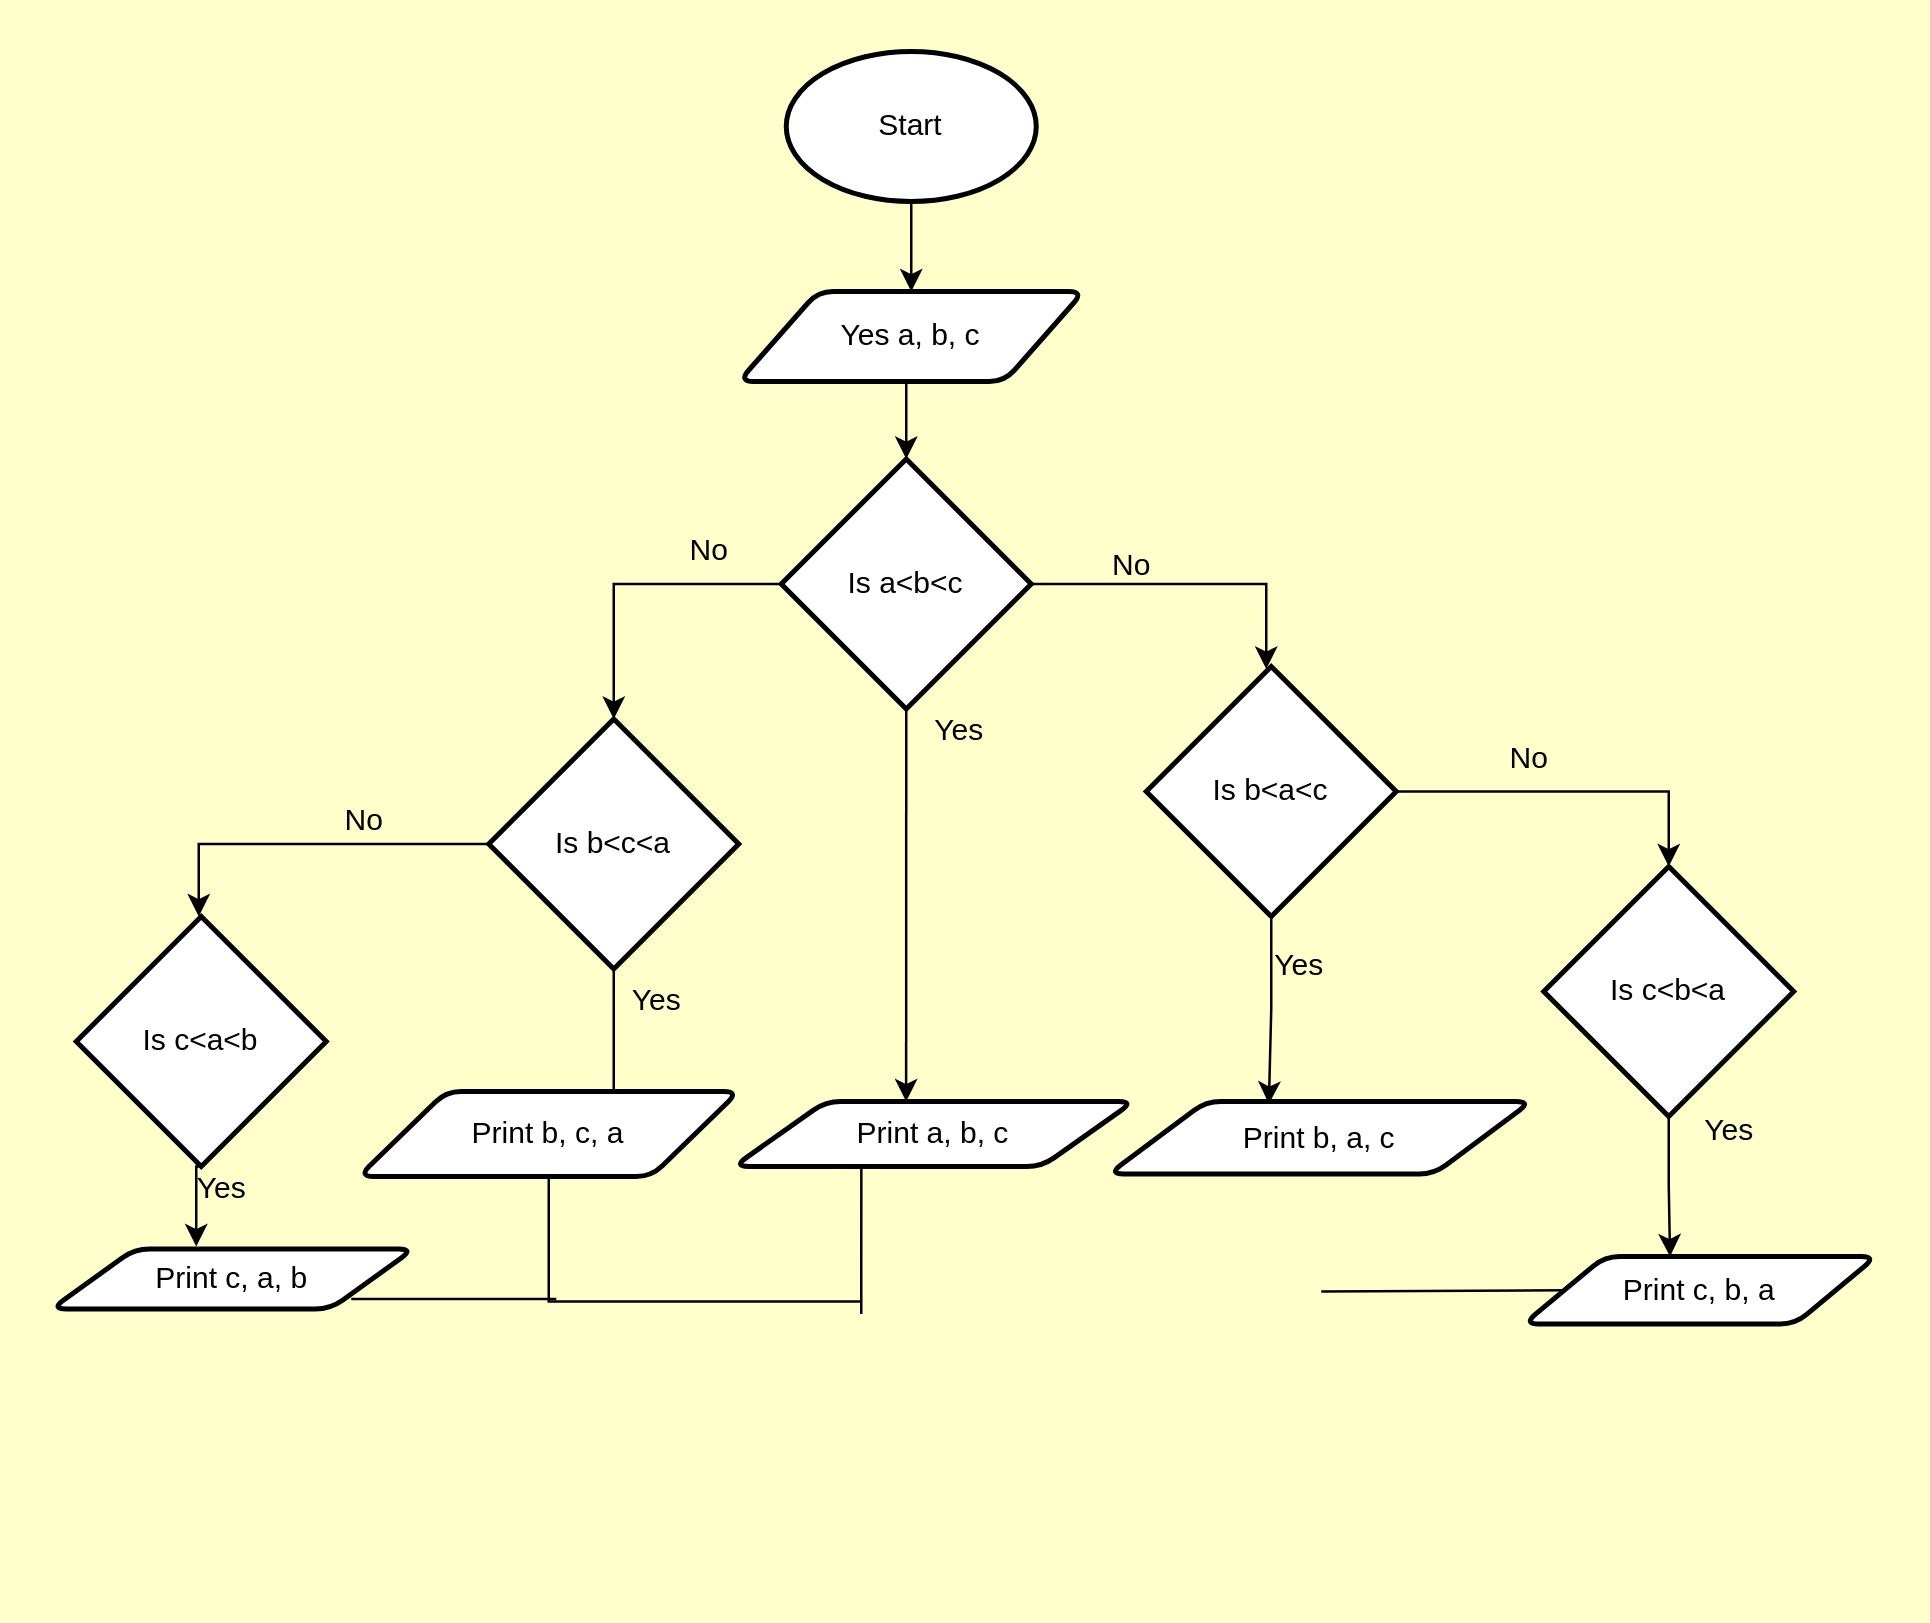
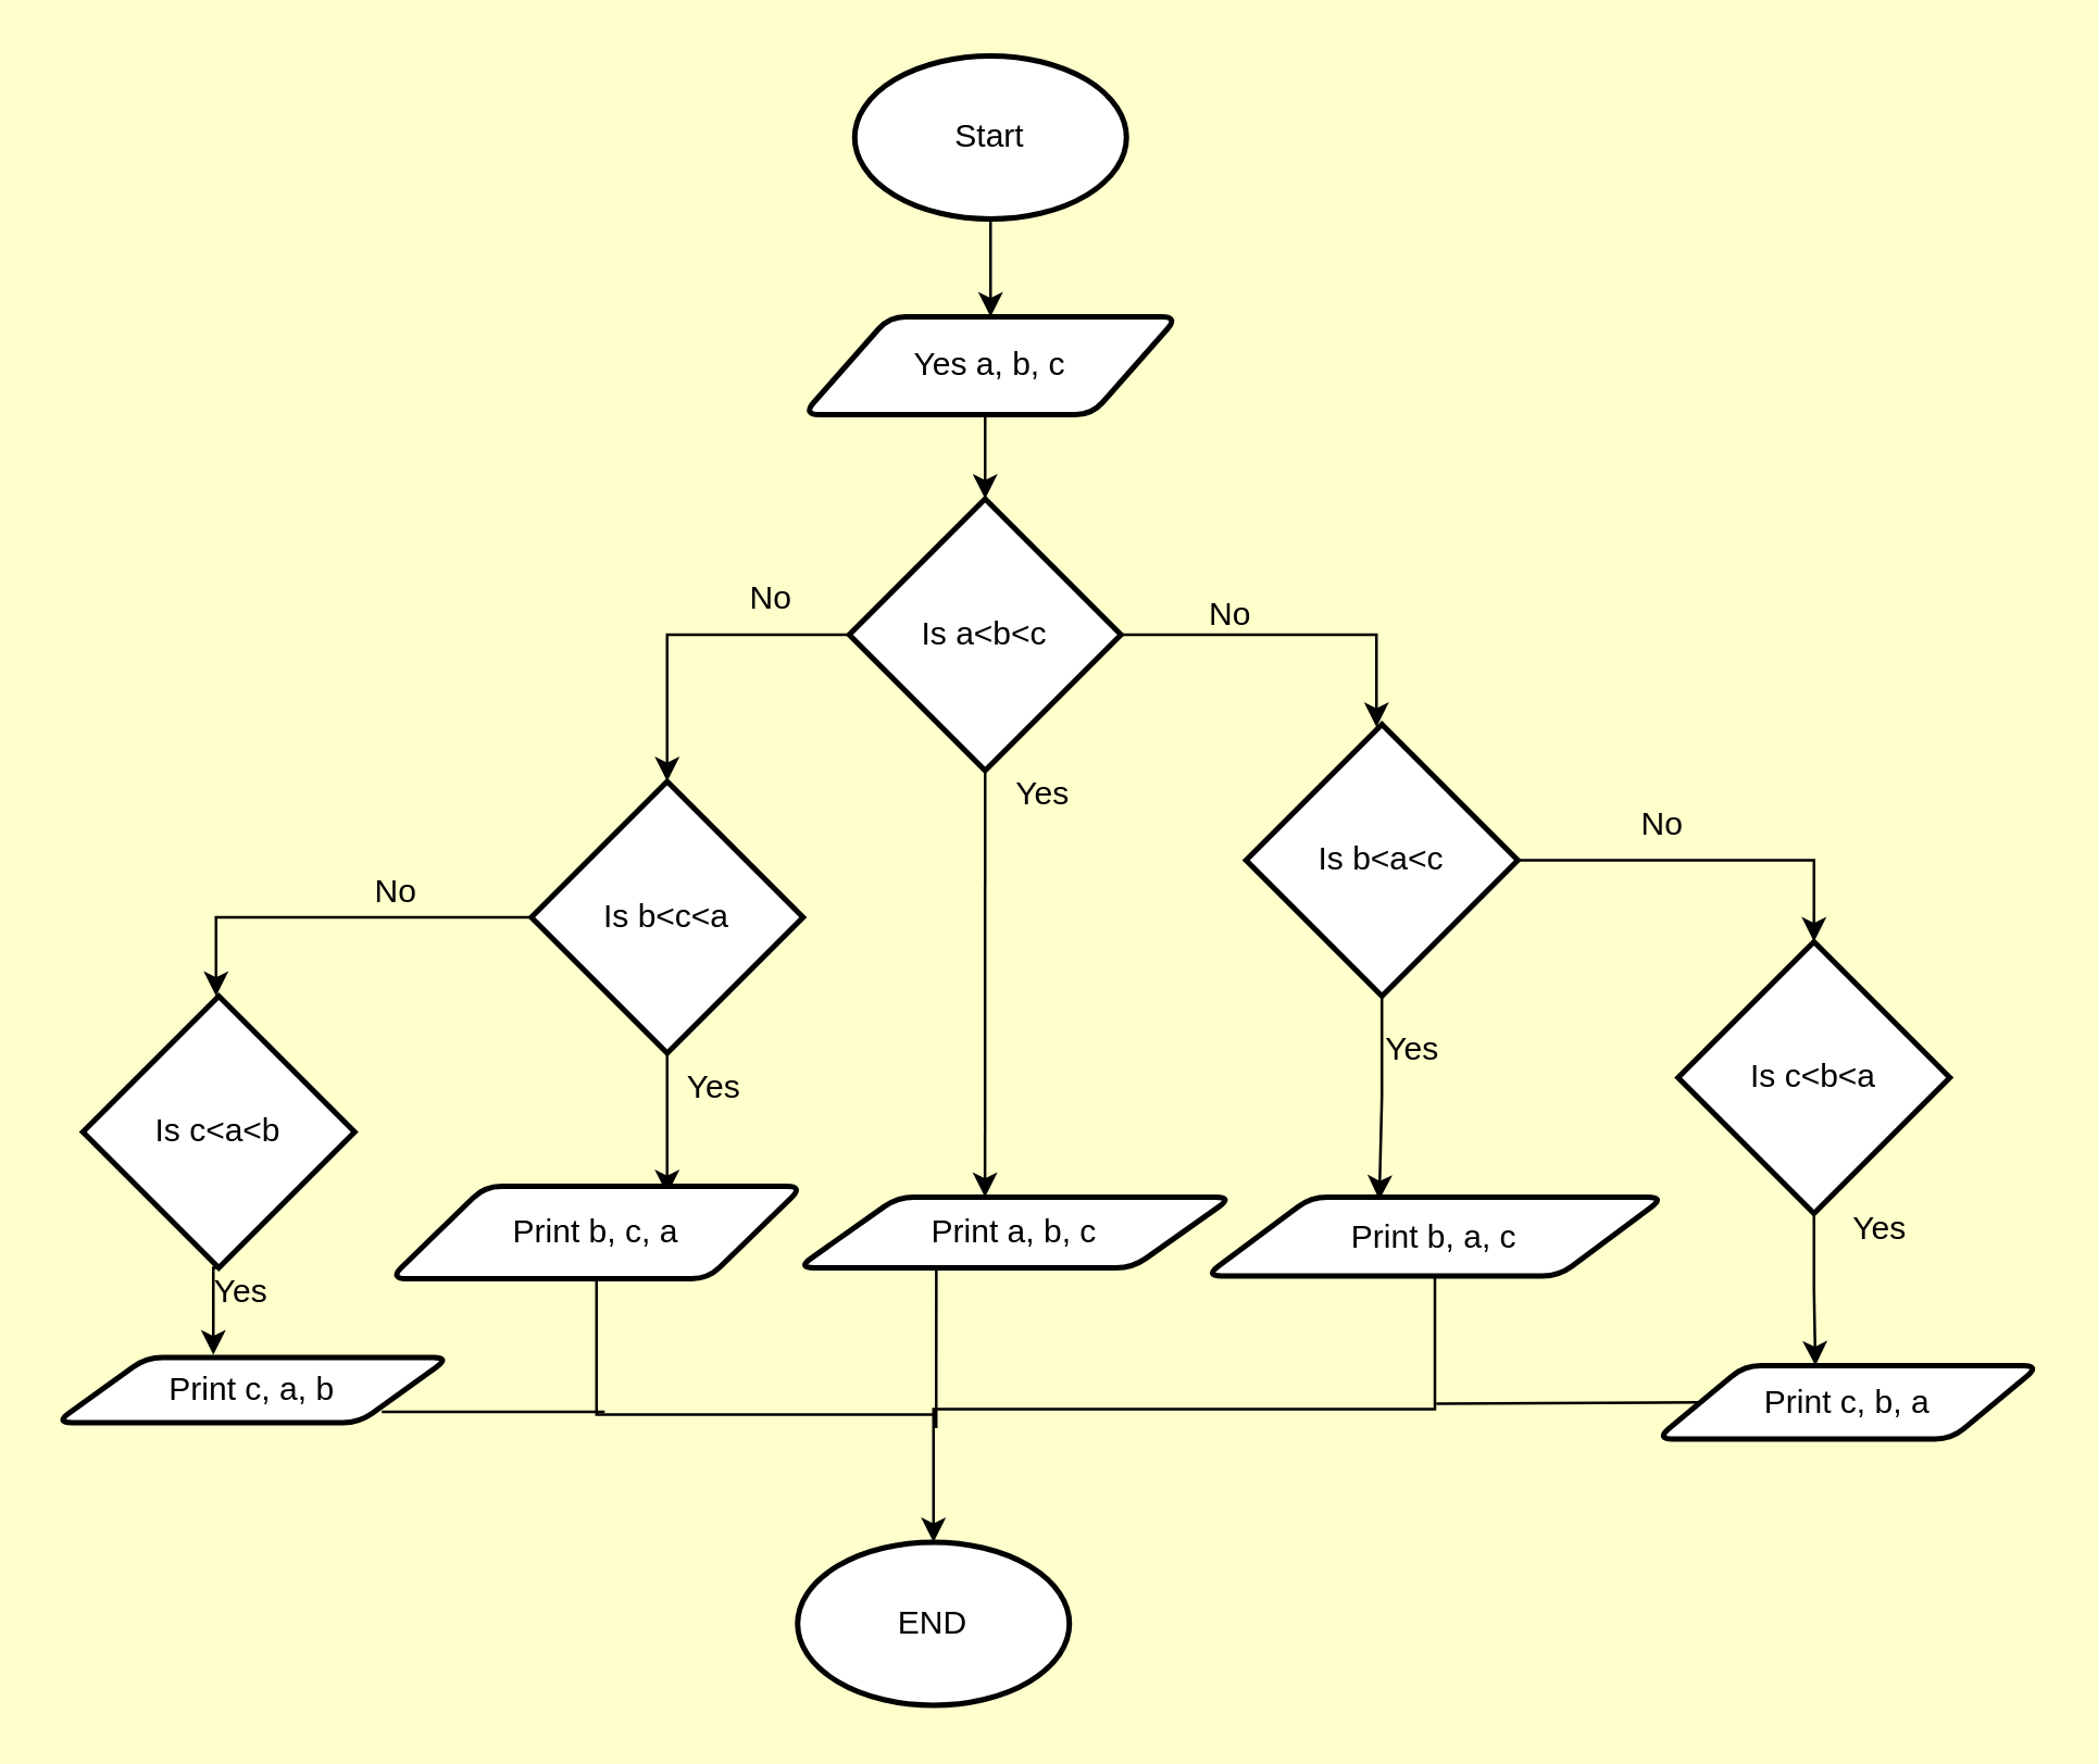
- <mxCell id="15" style="edgeStyle=orthogonalEdgeStyle;rounded=0;orthogonalLoop=1;jettySize=auto;html=1;exitX=0.5;exitY=1;exitDx=0;exitDy=0;exitPerimeter=0;entryX=0.671;entryY=0.088;entryDx=0;entryDy=0;entryPerimeter=0;endArrow=none;" edge="1" parent="1" source="17" target="23"><mxGeometry relative="1" as="geometry" /></mxCell>
+ <mxCell id="15" style="edgeStyle=orthogonalEdgeStyle;rounded=0;orthogonalLoop=1;jettySize=auto;html=1;exitX=0.5;exitY=1;exitDx=0;exitDy=0;exitPerimeter=0;entryX=0.671;entryY=0.088;entryDx=0;entryDy=0;entryPerimeter=0;" edge="1" parent="1" source="17" target="23"><mxGeometry relative="1" as="geometry" /></mxCell>
+ <mxCell id="20" style="edgeStyle=orthogonalEdgeStyle;rounded=0;orthogonalLoop=1;jettySize=auto;html=1;exitX=0.5;exitY=1;exitDx=0;exitDy=0;entryX=0.5;entryY=0;entryDx=0;entryDy=0;entryPerimeter=0;" edge="1" parent="1" source="21" target="35"><mxGeometry relative="1" as="geometry" /></mxCell>
+ <mxCell id="35" value="END" style="strokeWidth=2;html=1;shape=mxgraph.flowchart.start_1;whiteSpace=wrap;" vertex="1" parent="1"><mxGeometry x="293" y="567" width="100" height="60" as="geometry" /></mxCell>
